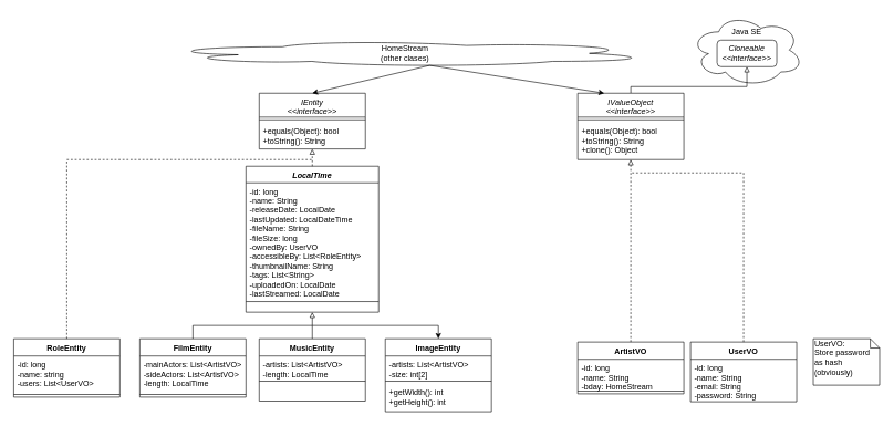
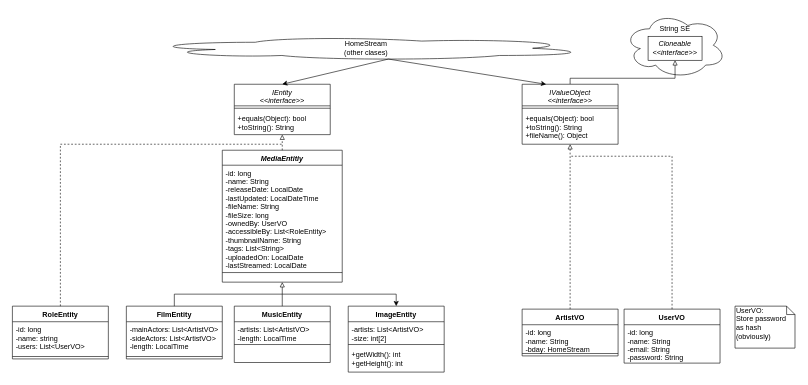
- <mxCell id="2" value="&lt;br&gt;&lt;div&gt;Java SE&lt;/div&gt;" style="ellipse;shape=cloud;whiteSpace=wrap;html=1;rounded=0;shadow=0;glass=0;comic=0;gradientColor=none;verticalAlign=top;" parent="1" vertex="1"><mxGeometry x="1040" y="20" width="170" height="110" as="geometry" /></mxCell>
+ <mxCell id="2" value="&lt;br&gt;&lt;div&gt;String SE&lt;/div&gt;" style="ellipse;shape=cloud;whiteSpace=wrap;html=1;rounded=0;shadow=0;glass=0;comic=0;gradientColor=none;verticalAlign=top;" parent="1" vertex="1"><mxGeometry x="1040" y="20" width="170" height="110" as="geometry" /></mxCell>
- <mxCell id="8" value="&lt;div&gt;&lt;i&gt;Cloneable&lt;/i&gt;&lt;/div&gt;&lt;div&gt;&lt;i&gt;&amp;lt;&amp;lt;interface&amp;gt;&amp;gt;&lt;br&gt;&lt;/i&gt;&lt;/div&gt;" style="whiteSpace=wrap;html=1;gradientColor=none;glass=0;shadow=0;comic=0;rounded=1;" parent="1" vertex="1"><mxGeometry x="1080" y="60" width="90" height="40" as="geometry" /></mxCell>
+ <mxCell id="8" value="&lt;div&gt;&lt;i&gt;Cloneable&lt;/i&gt;&lt;/div&gt;&lt;div&gt;&lt;i&gt;&amp;lt;&amp;lt;interface&amp;gt;&amp;gt;&lt;br&gt;&lt;/i&gt;&lt;/div&gt;" style="whiteSpace=wrap;html=1;gradientColor=none;glass=0;rounded=0;shadow=0;comic=0;" parent="1" vertex="1"><mxGeometry x="1080" y="60" width="90" height="40" as="geometry" /></mxCell>
- <mxCell id="15" value="+equals(Object): bool&#10;+toString(): String&#10;+clone(): Object&#10;" style="text;strokeColor=none;fillColor=none;align=left;verticalAlign=top;spacingLeft=4;spacingRight=4;overflow=hidden;rotatable=0;points=[[0,0.5],[1,0.5]];portConstraint=eastwest;" parent="13" vertex="1"><mxGeometry y="44" width="160" height="56" as="geometry" /></mxCell>
+ <mxCell id="15" value="+equals(Object): bool&#10;+toString(): String&#10;+fileName(): Object&#10;" style="text;strokeColor=none;fillColor=none;align=left;verticalAlign=top;spacingLeft=4;spacingRight=4;overflow=hidden;rotatable=0;points=[[0,0.5],[1,0.5]];portConstraint=eastwest;" parent="13" vertex="1"><mxGeometry y="44" width="160" height="56" as="geometry" /></mxCell>
- <mxCell id="4" value="LocalTime&#10;" style="swimlane;fontStyle=3;align=center;verticalAlign=top;childLayout=stackLayout;horizontal=1;startSize=25;horizontalStack=0;resizeParent=1;resizeParentMax=0;resizeLast=0;collapsible=1;marginBottom=0;gradientColor=none;" parent="1" vertex="1"><mxGeometry x="370" y="250" width="200" height="220" as="geometry" /></mxCell>
+ <mxCell id="4" value="MediaEntitiy&#10;" style="swimlane;fontStyle=3;align=center;verticalAlign=top;childLayout=stackLayout;horizontal=1;startSize=25;horizontalStack=0;resizeParent=1;resizeParentMax=0;resizeLast=0;collapsible=1;marginBottom=0;gradientColor=none;" parent="1" vertex="1"><mxGeometry x="370" y="250" width="200" height="220" as="geometry" /></mxCell>
